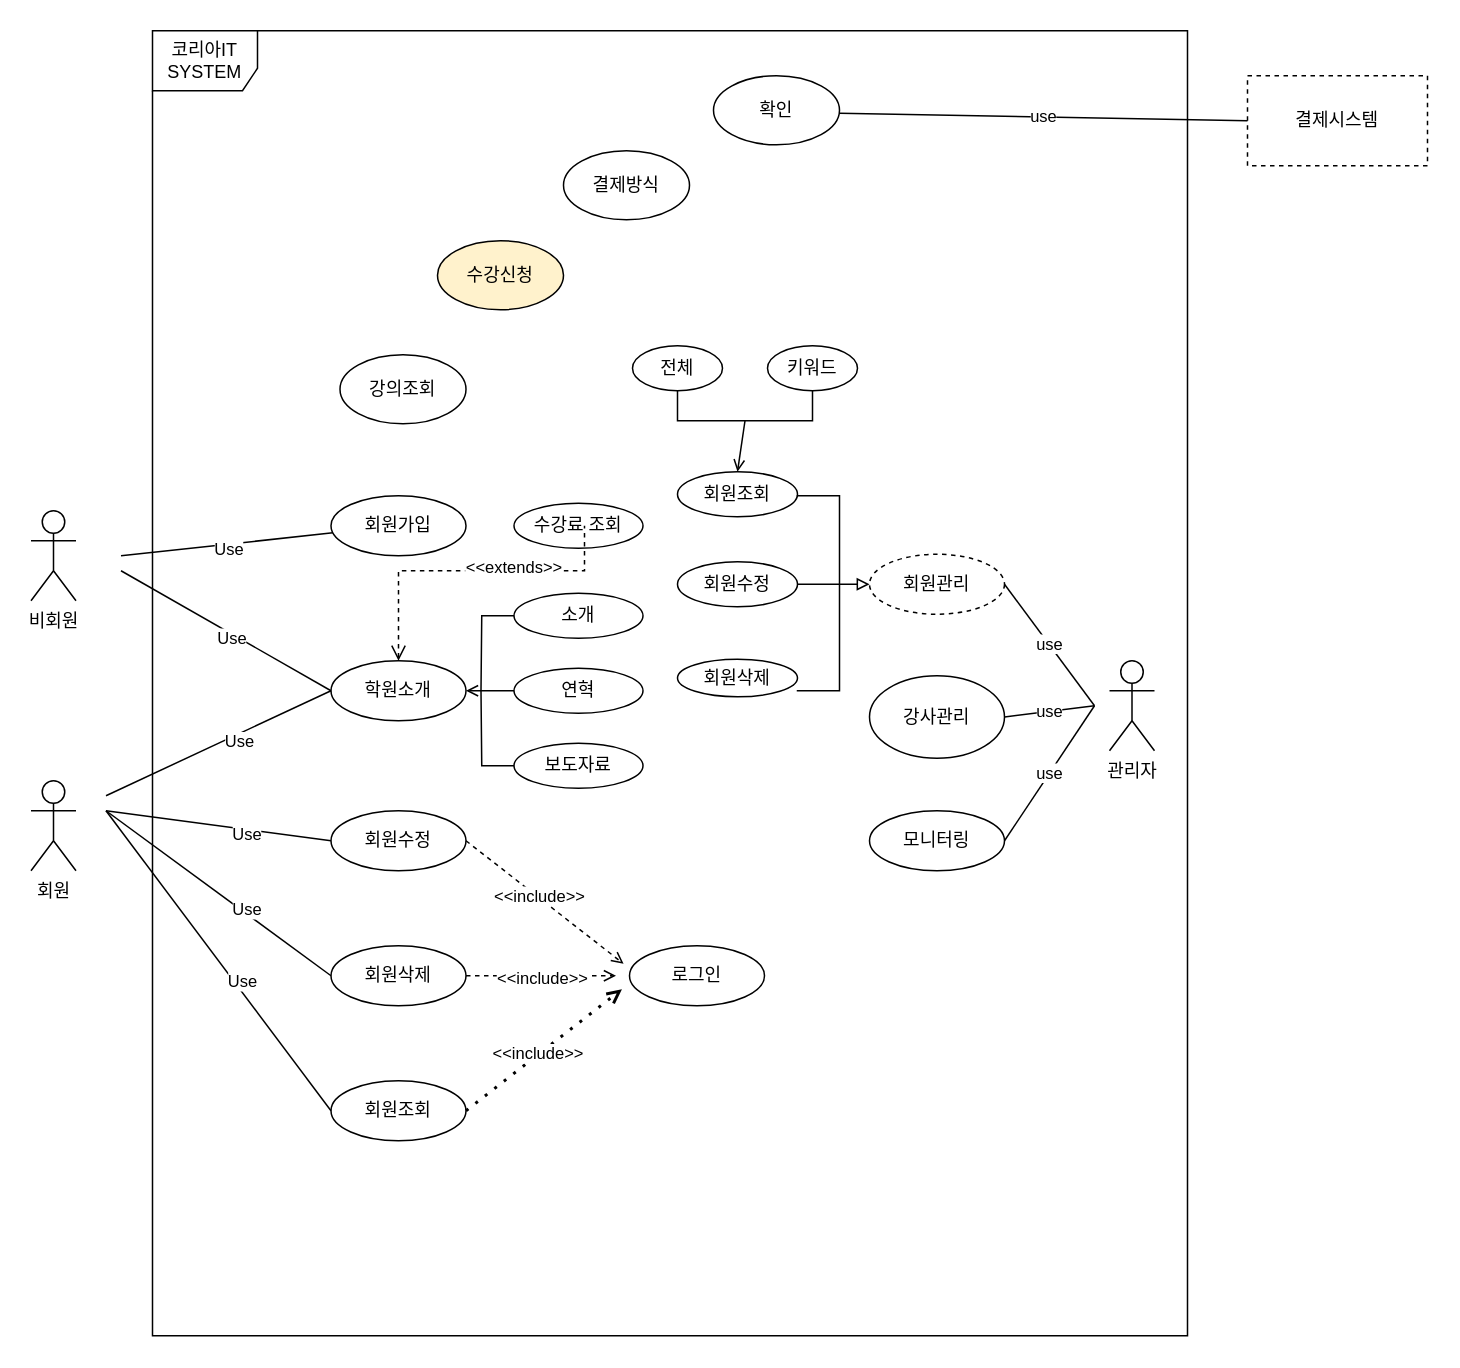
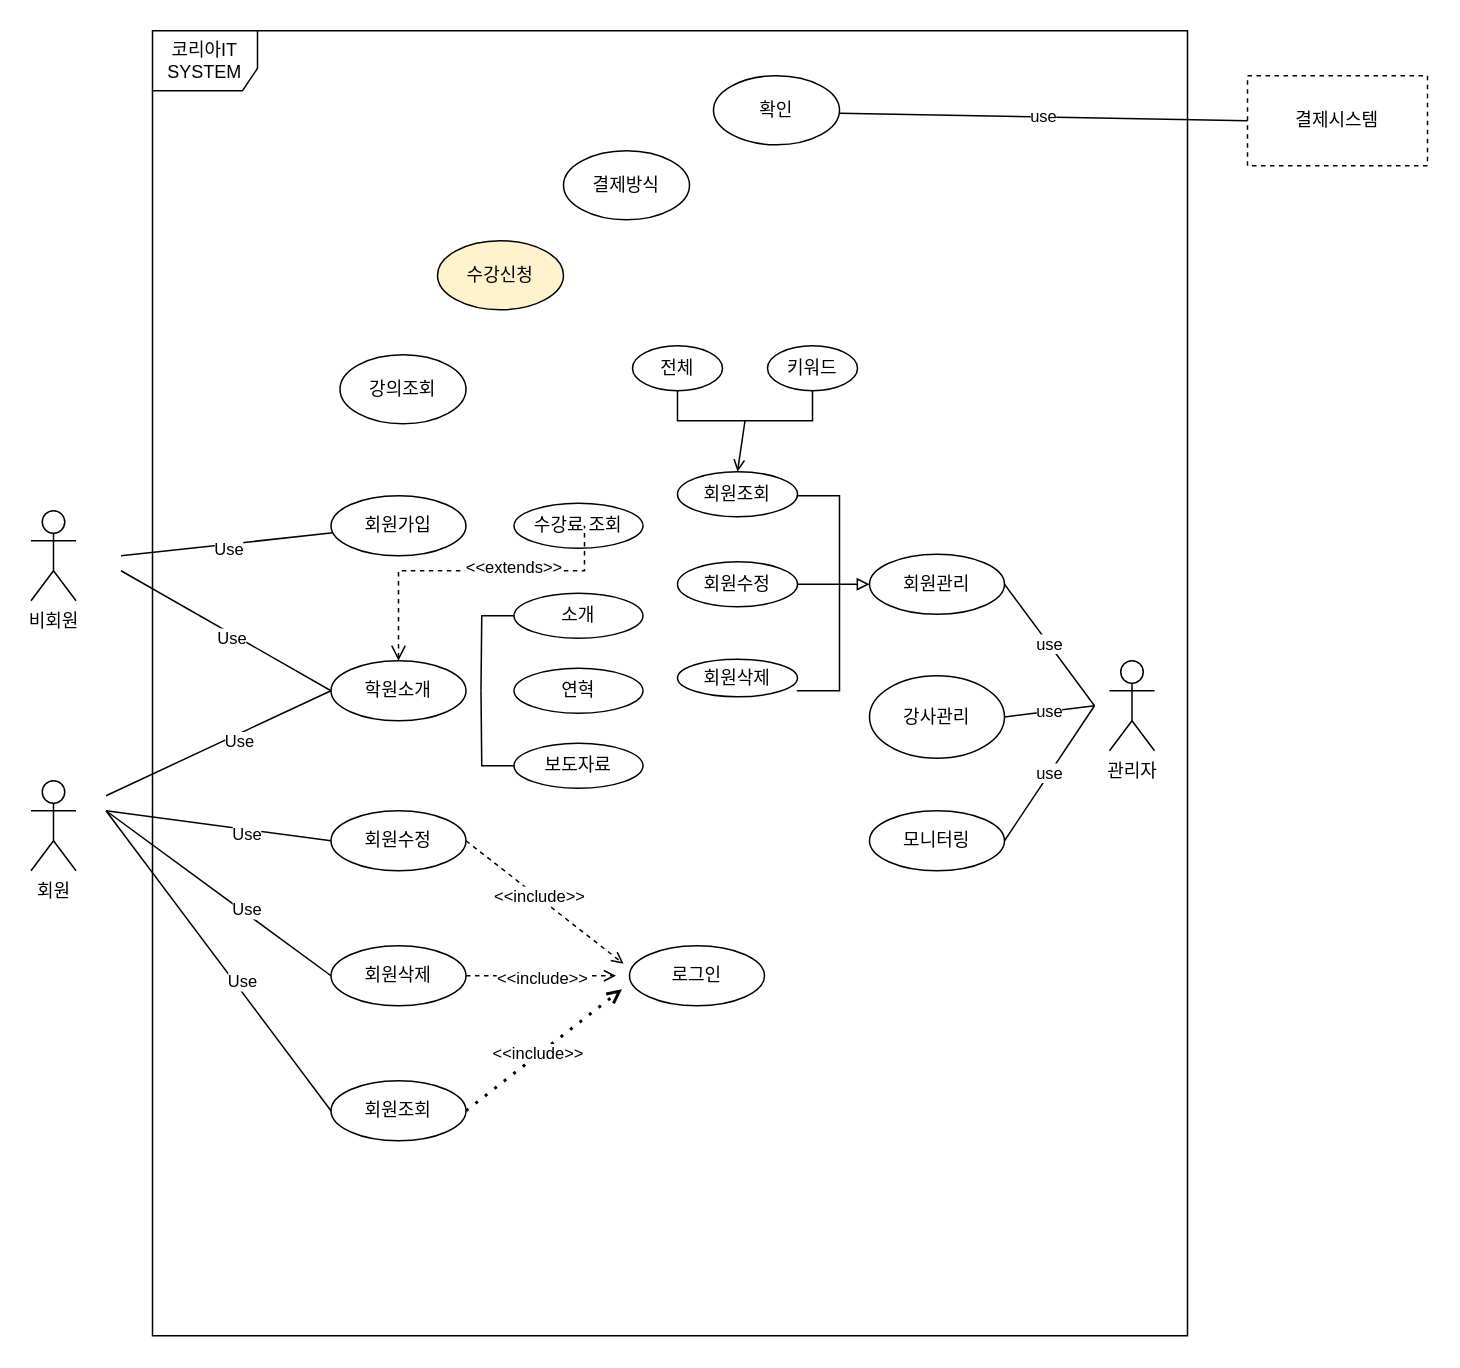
- <mxCell id="39" value="회원관리" style="ellipse;whiteSpace=wrap;html=1;dashed=1;" vertex="1" parent="1"><mxGeometry x="579" y="369" width="90" height="40" as="geometry" /></mxCell>
+ <mxCell id="39" value="회원관리" style="ellipse;whiteSpace=wrap;html=1;" vertex="1" parent="1"><mxGeometry x="579" y="369" width="90" height="40" as="geometry" /></mxCell>
- <mxCell id="32" value="" style="edgeStyle=orthogonalEdgeStyle;rounded=0;orthogonalLoop=1;jettySize=auto;html=1;endArrow=open;endFill=0;" edge="1" parent="1" source="33" target="25"><mxGeometry relative="1" as="geometry" /></mxCell>
